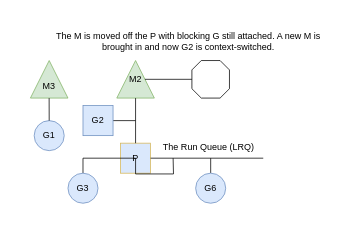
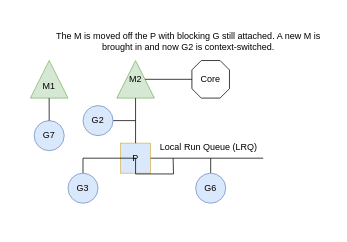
+ <mxCell id="19" value="Core" style="text;html=1;align=center;verticalAlign=middle;whiteSpace=wrap;rounded=0;" parent="1" vertex="1"><mxGeometry x="260" y="90" width="40" height="30" as="geometry" /></mxCell>
- <mxCell id="23" value="M3" style="text;html=1;align=center;verticalAlign=middle;whiteSpace=wrap;rounded=0;" parent="21" vertex="1"><mxGeometry x="5" y="20" width="40" height="30" as="geometry" /></mxCell>
+ <mxCell id="23" value="M1" style="text;html=1;align=center;verticalAlign=middle;whiteSpace=wrap;rounded=0;" parent="21" vertex="1"><mxGeometry x="5" y="20" width="40" height="30" as="geometry" /></mxCell>
- <mxCell id="7" value="G2" style="whiteSpace=wrap;html=1;aspect=fixed;fillColor=#dae8fc;strokeColor=#6c8ebf;rounded=0;" parent="1" vertex="1"><mxGeometry x="110" y="140" width="40" height="40" as="geometry" /></mxCell>
+ <mxCell id="7" value="G2" style="ellipse;whiteSpace=wrap;html=1;aspect=fixed;fillColor=#dae8fc;strokeColor=#6c8ebf;" parent="1" vertex="1"><mxGeometry x="110" y="140" width="40" height="40" as="geometry" /></mxCell>
- <mxCell id="15" value="G1" style="ellipse;whiteSpace=wrap;html=1;aspect=fixed;fillColor=#dae8fc;strokeColor=#6c8ebf;" parent="1" vertex="1"><mxGeometry x="45" y="160" width="40" height="40" as="geometry" /></mxCell>
+ <mxCell id="15" value="G7" style="ellipse;whiteSpace=wrap;html=1;aspect=fixed;fillColor=#dae8fc;strokeColor=#6c8ebf;" parent="1" vertex="1"><mxGeometry x="45" y="160" width="40" height="40" as="geometry" /></mxCell>
- <mxCell id="16" value="The Run Queue (LRQ)" style="text;html=1;align=center;verticalAlign=middle;whiteSpace=wrap;rounded=0;" parent="1" vertex="1"><mxGeometry x="205" y="180" width="145" height="30" as="geometry" /></mxCell>
+ <mxCell id="16" value="Local Run Queue (LRQ)" style="text;html=1;align=center;verticalAlign=middle;whiteSpace=wrap;rounded=0;" parent="1" vertex="1"><mxGeometry x="205" y="180" width="145" height="30" as="geometry" /></mxCell>
